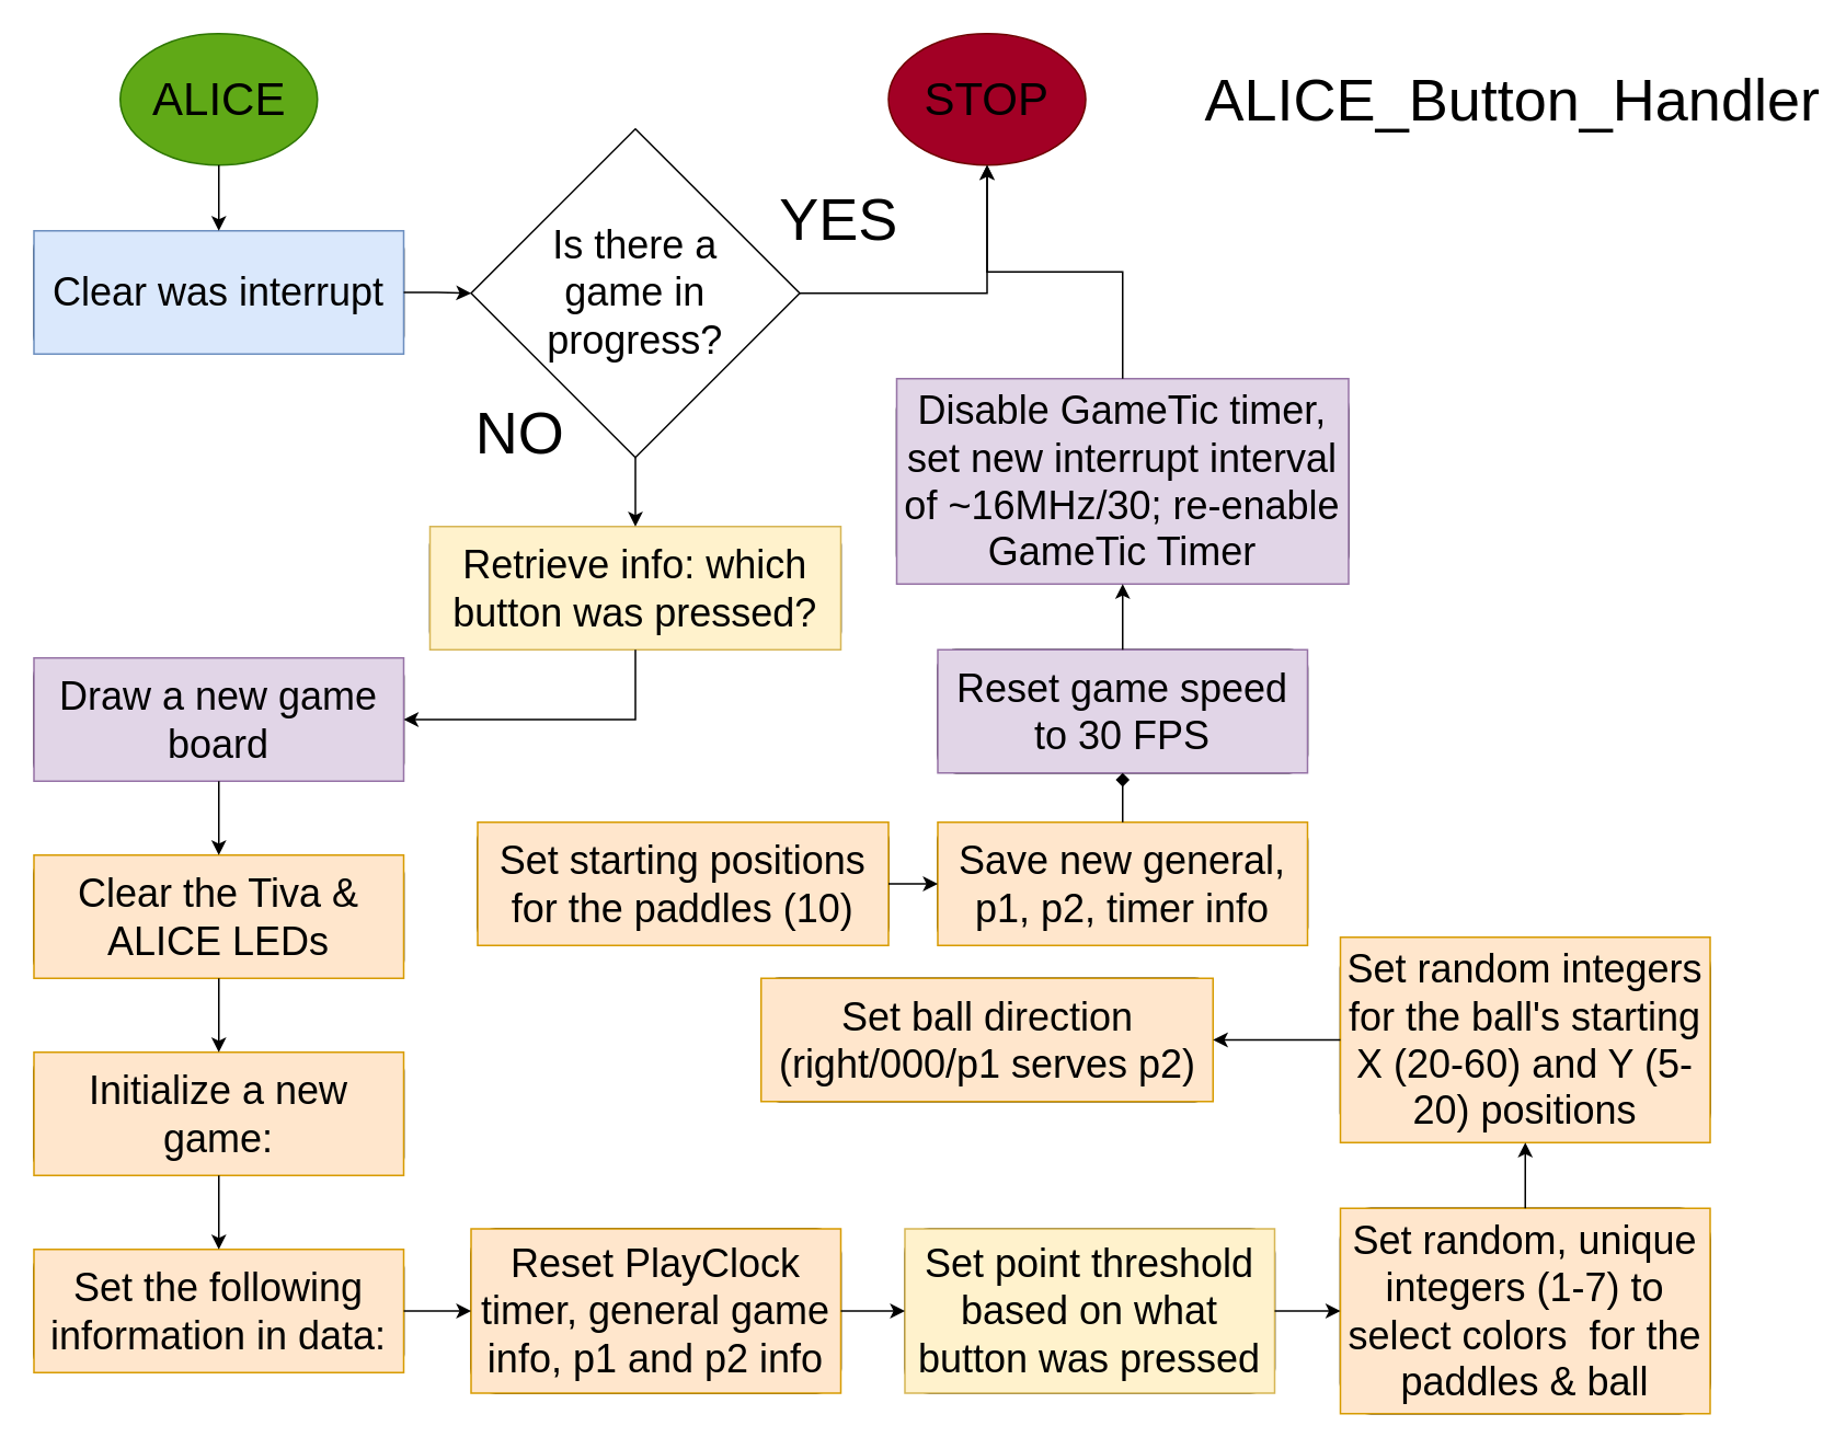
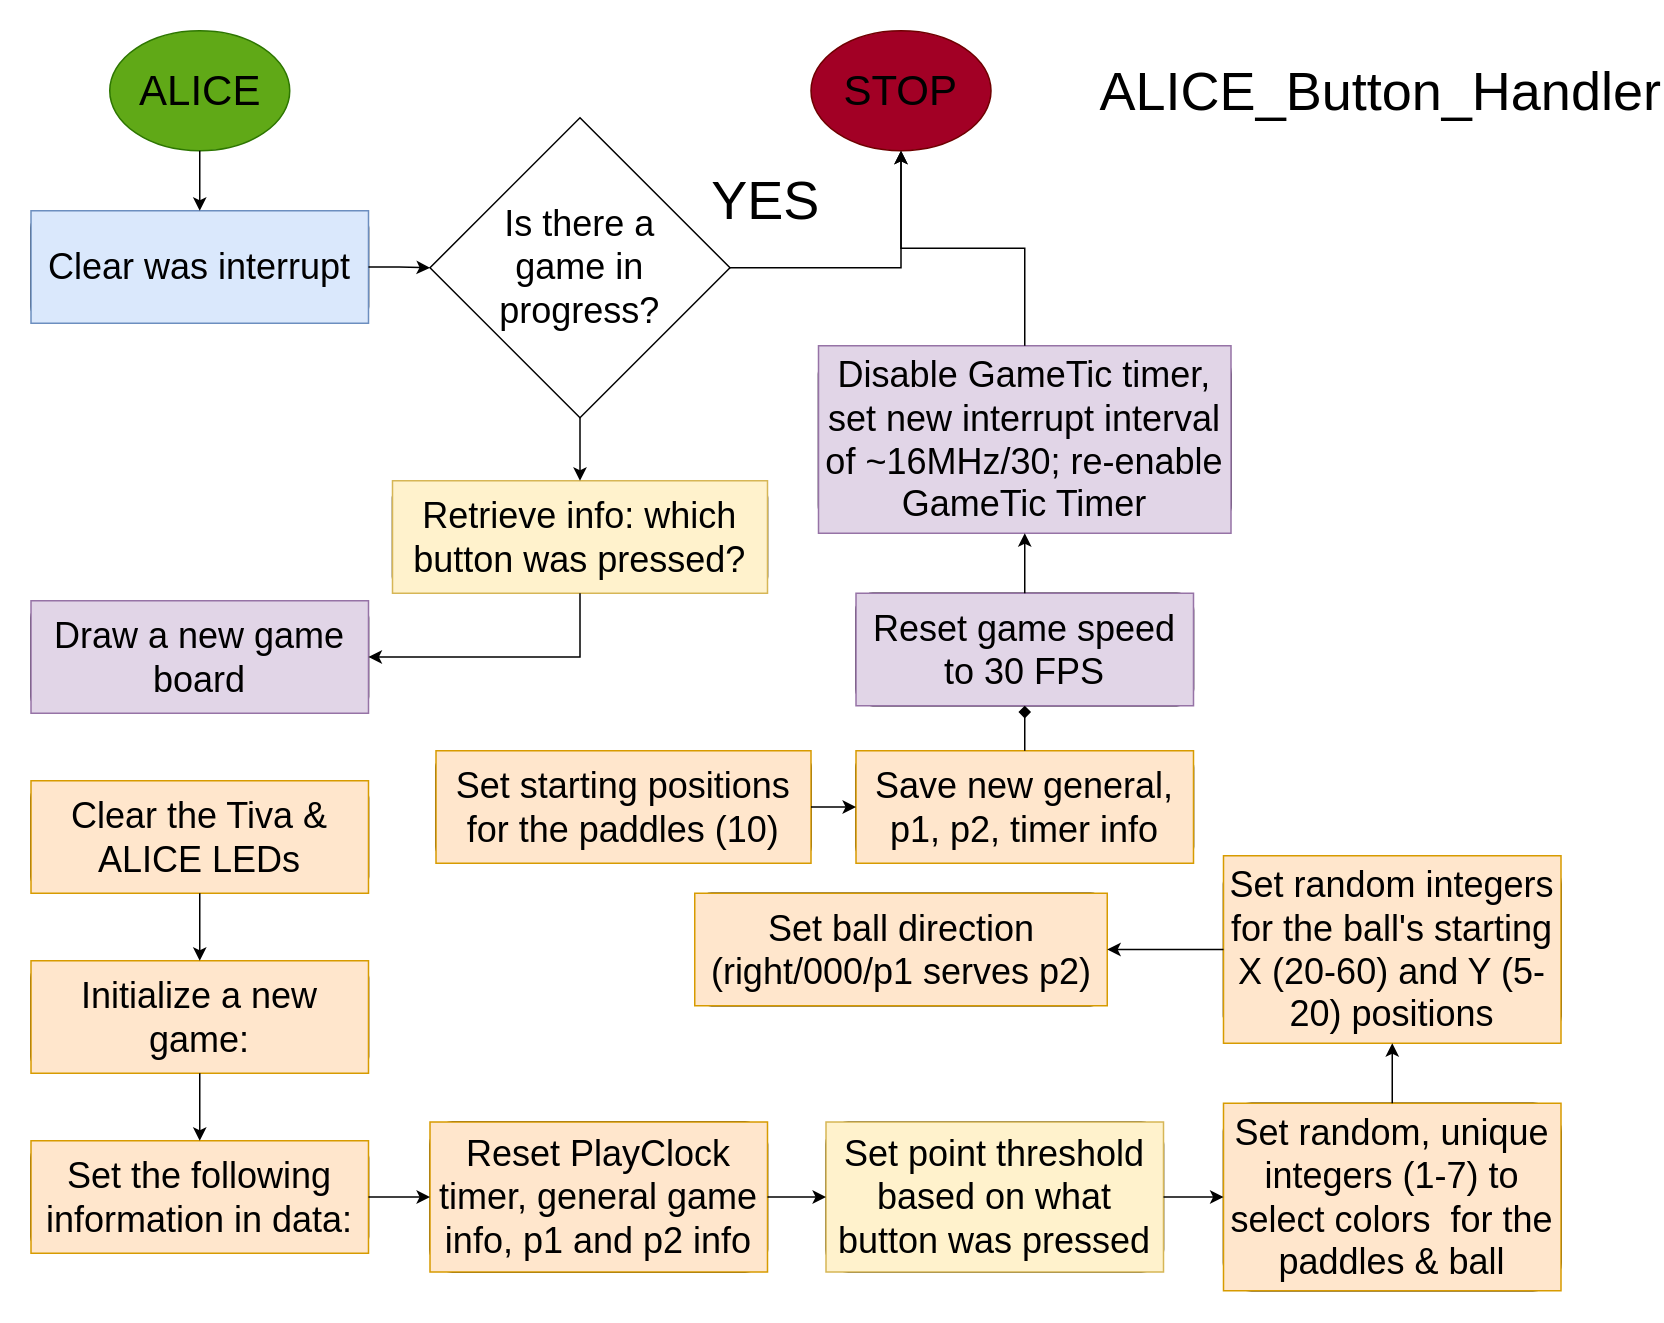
- <mxCell id="13" value="&lt;font style=&quot;font-size: 36px;&quot;&gt;NO&lt;/font&gt;" style="text;html=1;align=center;verticalAlign=middle;whiteSpace=wrap;rounded=0;" vertex="1" parent="9"><mxGeometry y="170" width="60" height="30" as="geometry" /></mxCell>
- <mxCell id="62" style="edgeStyle=orthogonalEdgeStyle;rounded=0;orthogonalLoop=1;jettySize=auto;html=1;exitX=0.5;exitY=1;exitDx=0;exitDy=0;entryX=0.5;entryY=0;entryDx=0;entryDy=0;" edge="1" parent="1" source="19" target="28"><mxGeometry relative="1" as="geometry" /></mxCell>
